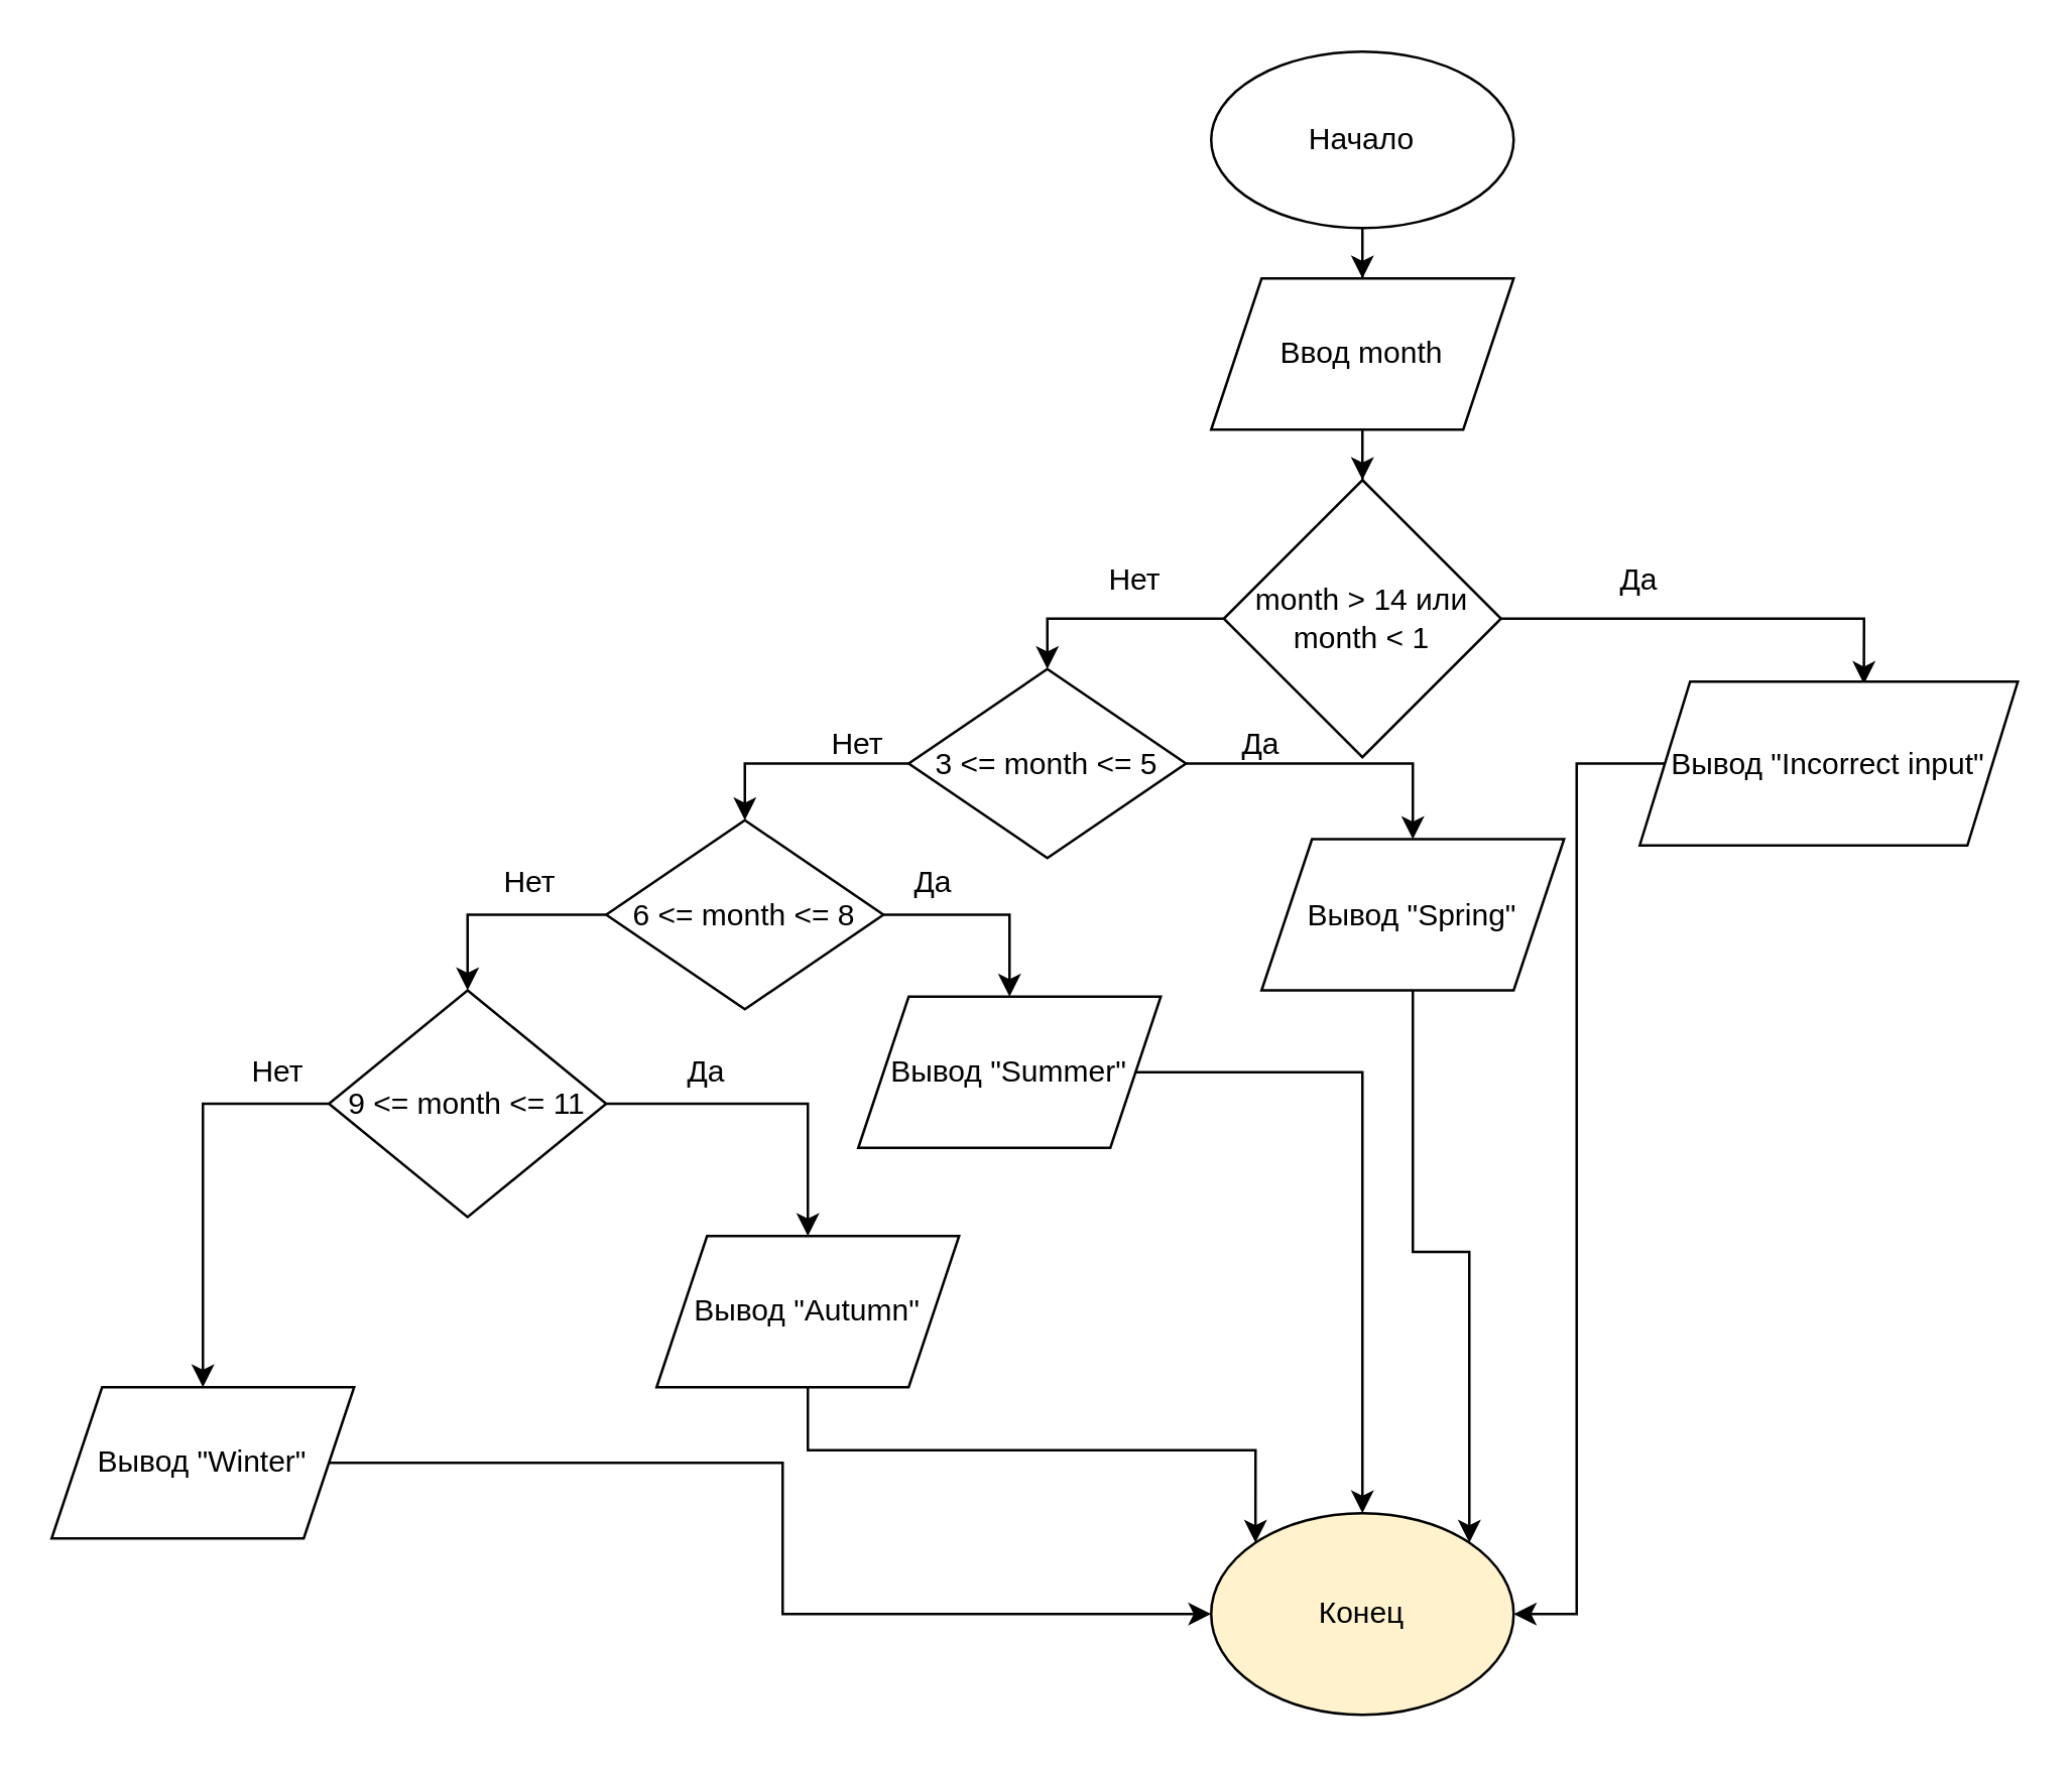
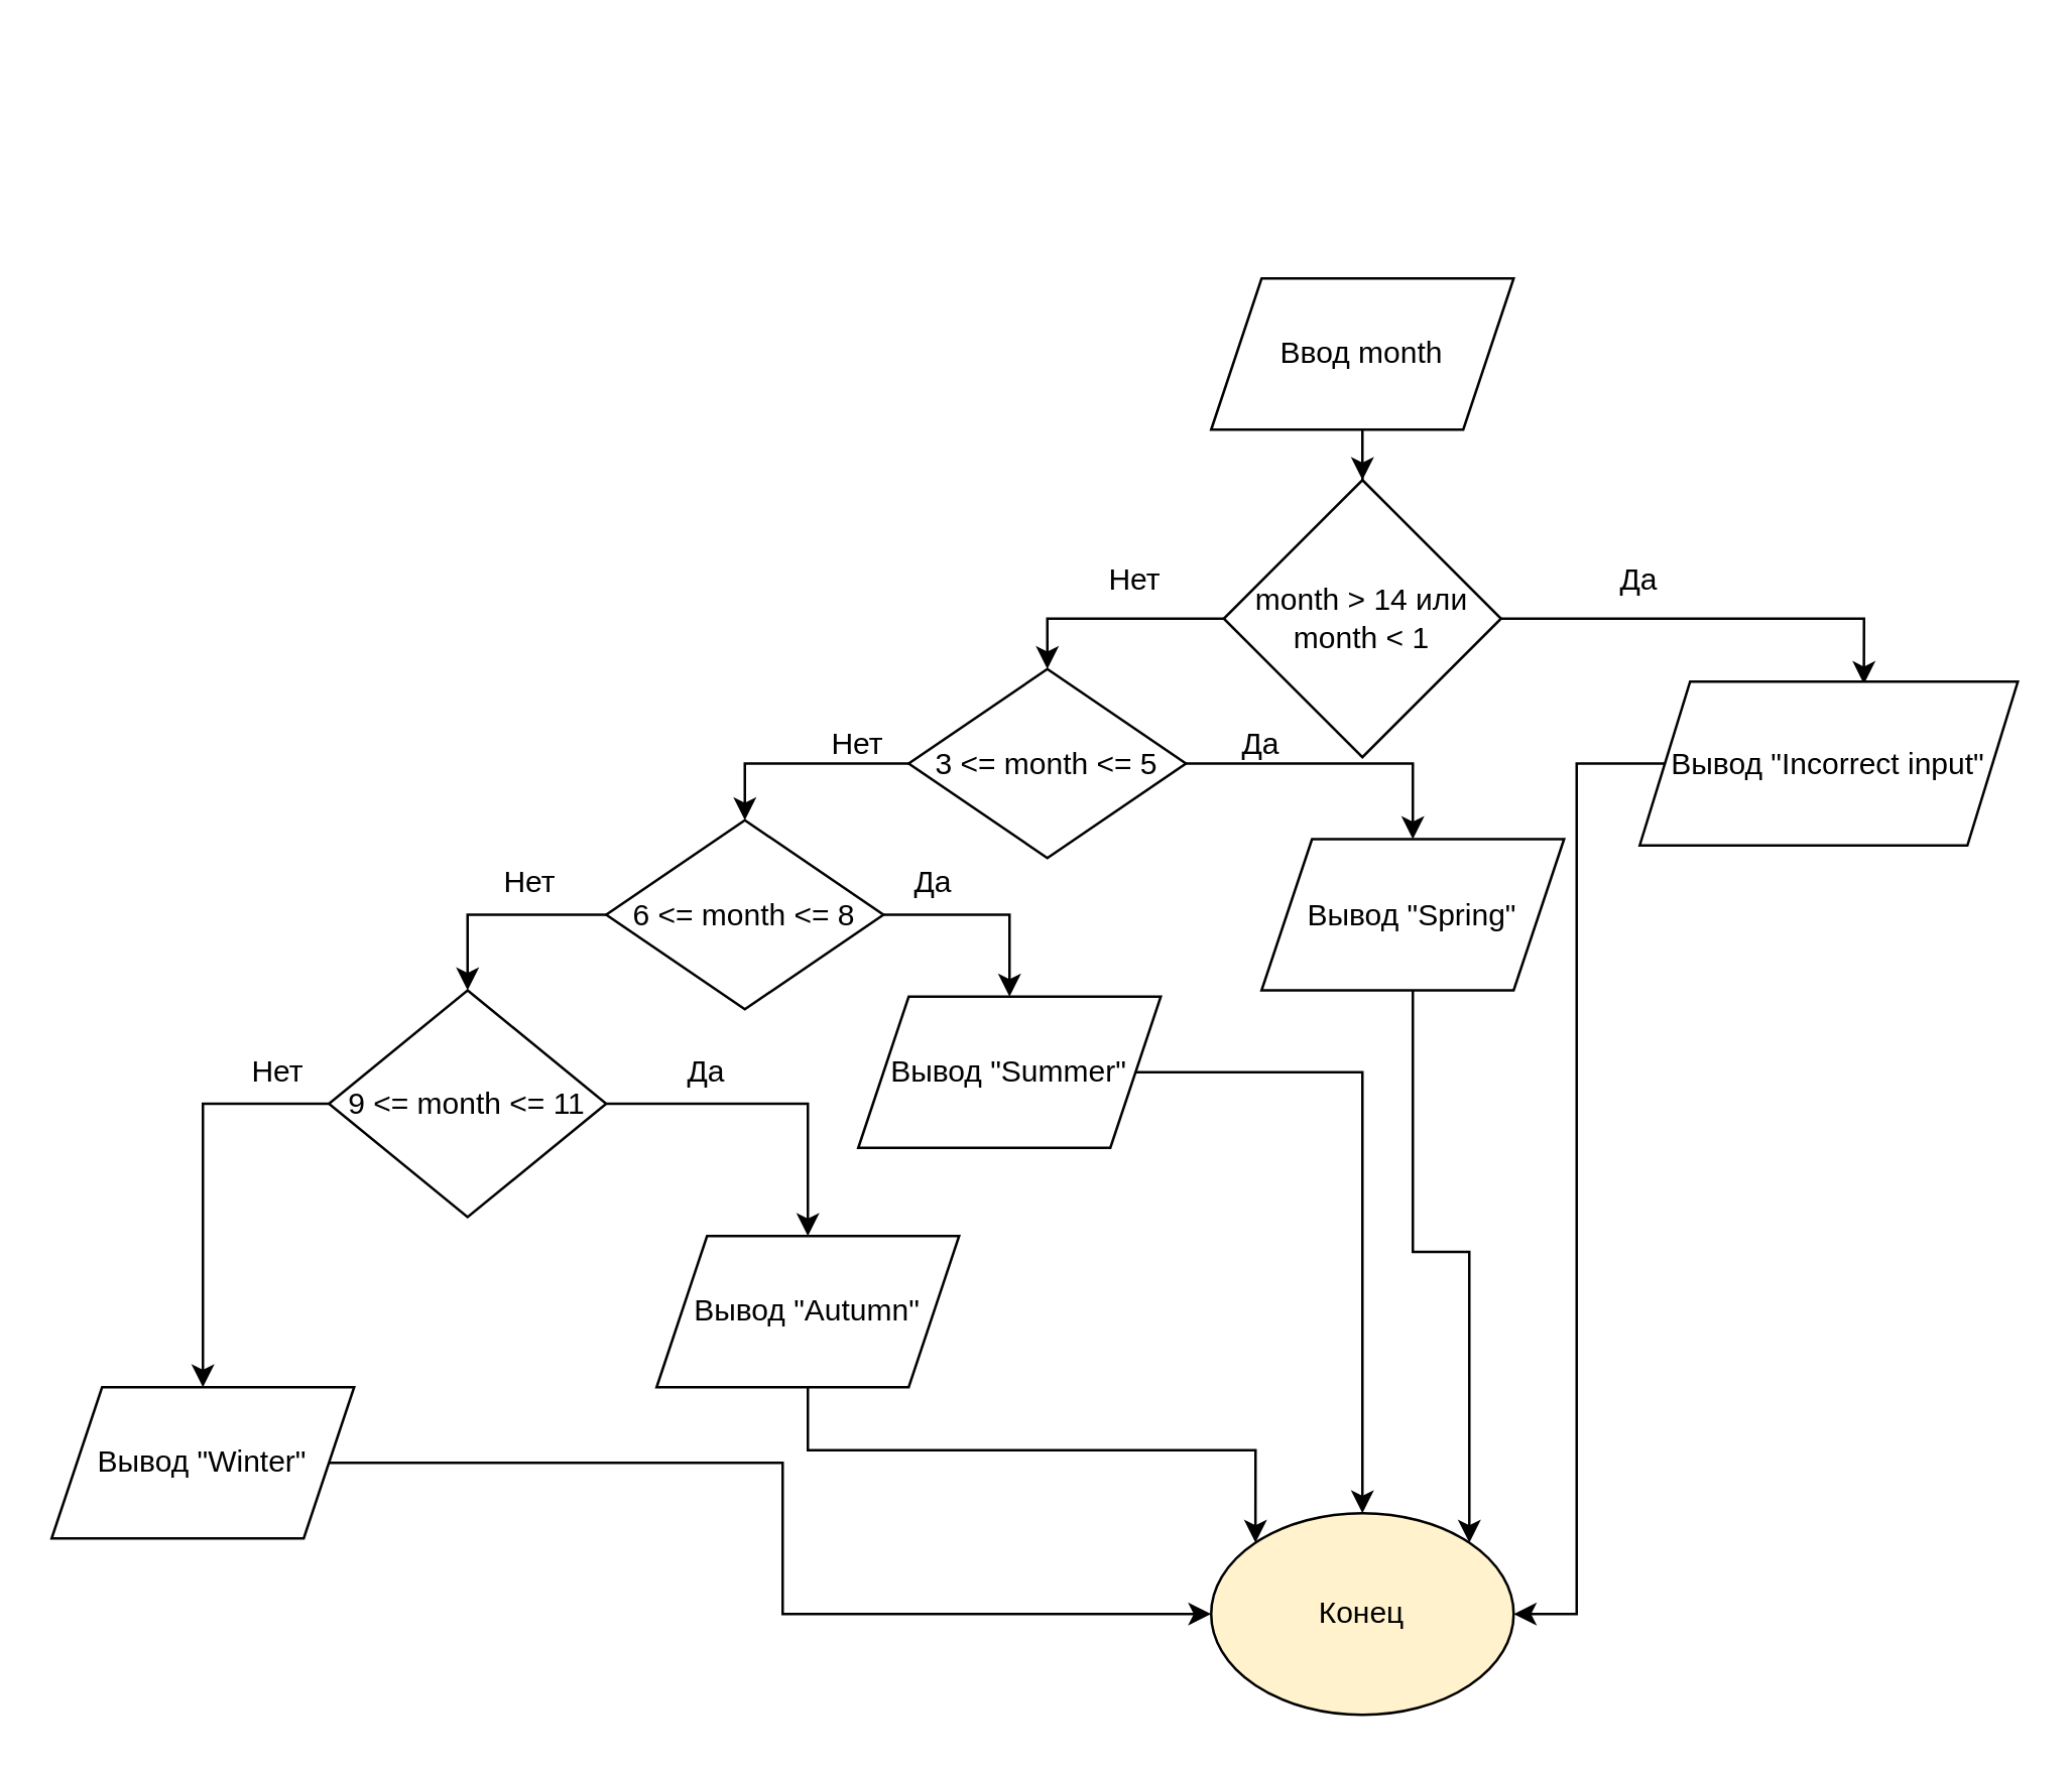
- <mxCell id="3" value="Начало" style="ellipse;whiteSpace=wrap;html=1;" vertex="1" parent="1"><mxGeometry x="480" y="20" width="120" height="70" as="geometry" /></mxCell>
- <mxCell id="2" style="edgeStyle=orthogonalEdgeStyle;rounded=0;orthogonalLoop=1;jettySize=auto;html=1;" edge="1" parent="1" source="3" target="5"><mxGeometry relative="1" as="geometry" /></mxCell>
